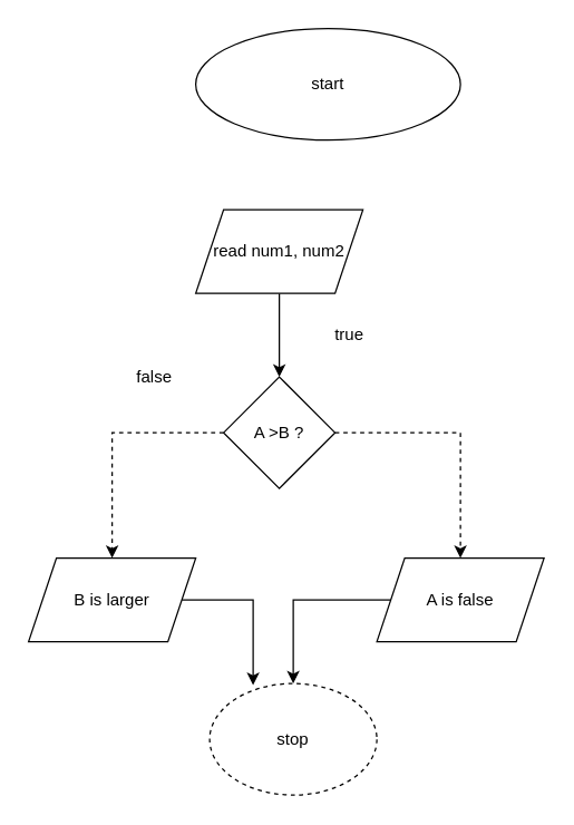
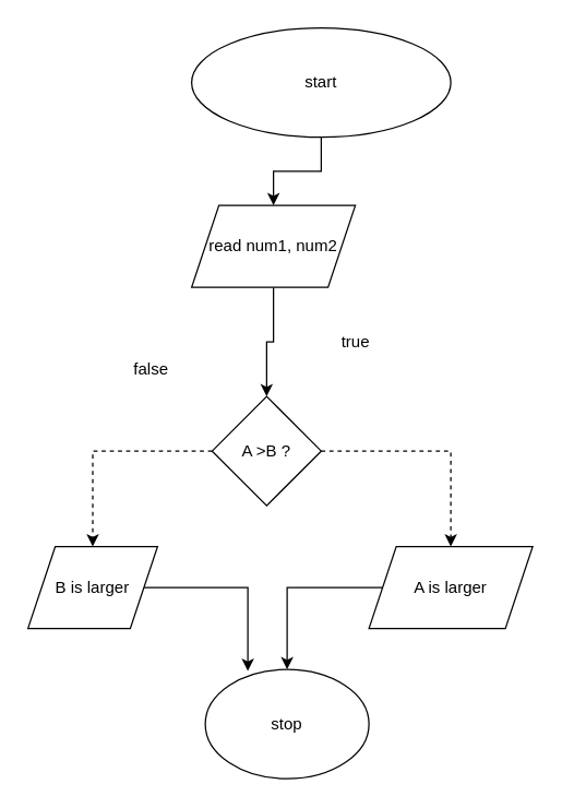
+ <mxCell id="2" style="edgeStyle=orthogonalEdgeStyle;rounded=0;orthogonalLoop=1;jettySize=auto;html=1;exitX=0.5;exitY=1;exitDx=0;exitDy=0;entryX=0.5;entryY=0;entryDx=0;entryDy=0;" edge="1" parent="1" source="3" target="5"><mxGeometry relative="1" as="geometry" /></mxCell>
- <mxCell id="15" value="true" style="text;html=1;align=center;verticalAlign=middle;resizable=0;points=[];autosize=1;strokeColor=none;fillColor=none;" vertex="1" parent="1"><mxGeometry x="230" y="230" width="40" height="20" as="geometry" /></mxCell>
+ <mxCell id="15" value="true" style="text;html=1;align=center;verticalAlign=middle;resizable=0;points=[];autosize=1;strokeColor=none;fillColor=none;" vertex="1" parent="1"><mxGeometry x="240" y="240" width="40" height="20" as="geometry" /></mxCell>
- <mxCell id="8" value="A &amp;gt;B ?" style="rhombus;whiteSpace=wrap;html=1;" vertex="1" parent="1"><mxGeometry x="160" y="270" width="80" height="80" as="geometry" /></mxCell>
+ <mxCell id="8" value="A &amp;gt;B ?" style="rhombus;whiteSpace=wrap;html=1;" vertex="1" parent="1"><mxGeometry x="155" y="290" width="80" height="80" as="geometry" /></mxCell>
- <mxCell id="10" value="B is larger" style="shape=parallelogram;perimeter=parallelogramPerimeter;whiteSpace=wrap;html=1;fixedSize=1;" vertex="1" parent="1"><mxGeometry x="20" y="400" width="120" height="60" as="geometry" /></mxCell>
+ <mxCell id="10" value="B is larger" style="shape=parallelogram;perimeter=parallelogramPerimeter;whiteSpace=wrap;html=1;fixedSize=1;" vertex="1" parent="1"><mxGeometry x="20" y="400" width="95" height="60" as="geometry" /></mxCell>
- <mxCell id="12" value="A is false" style="shape=parallelogram;perimeter=parallelogramPerimeter;whiteSpace=wrap;html=1;fixedSize=1;" vertex="1" parent="1"><mxGeometry x="270" y="400" width="120" height="60" as="geometry" /></mxCell>
+ <mxCell id="12" value="A is larger" style="shape=parallelogram;perimeter=parallelogramPerimeter;whiteSpace=wrap;html=1;fixedSize=1;" vertex="1" parent="1"><mxGeometry x="270" y="400" width="120" height="60" as="geometry" /></mxCell>
- <mxCell id="13" value="stop" style="ellipse;whiteSpace=wrap;html=1;dashed=1;" vertex="1" parent="1"><mxGeometry x="150" y="490" width="120" height="80" as="geometry" /></mxCell>
+ <mxCell id="13" value="stop" style="ellipse;whiteSpace=wrap;html=1;" vertex="1" parent="1"><mxGeometry x="150" y="490" width="120" height="80" as="geometry" /></mxCell>
